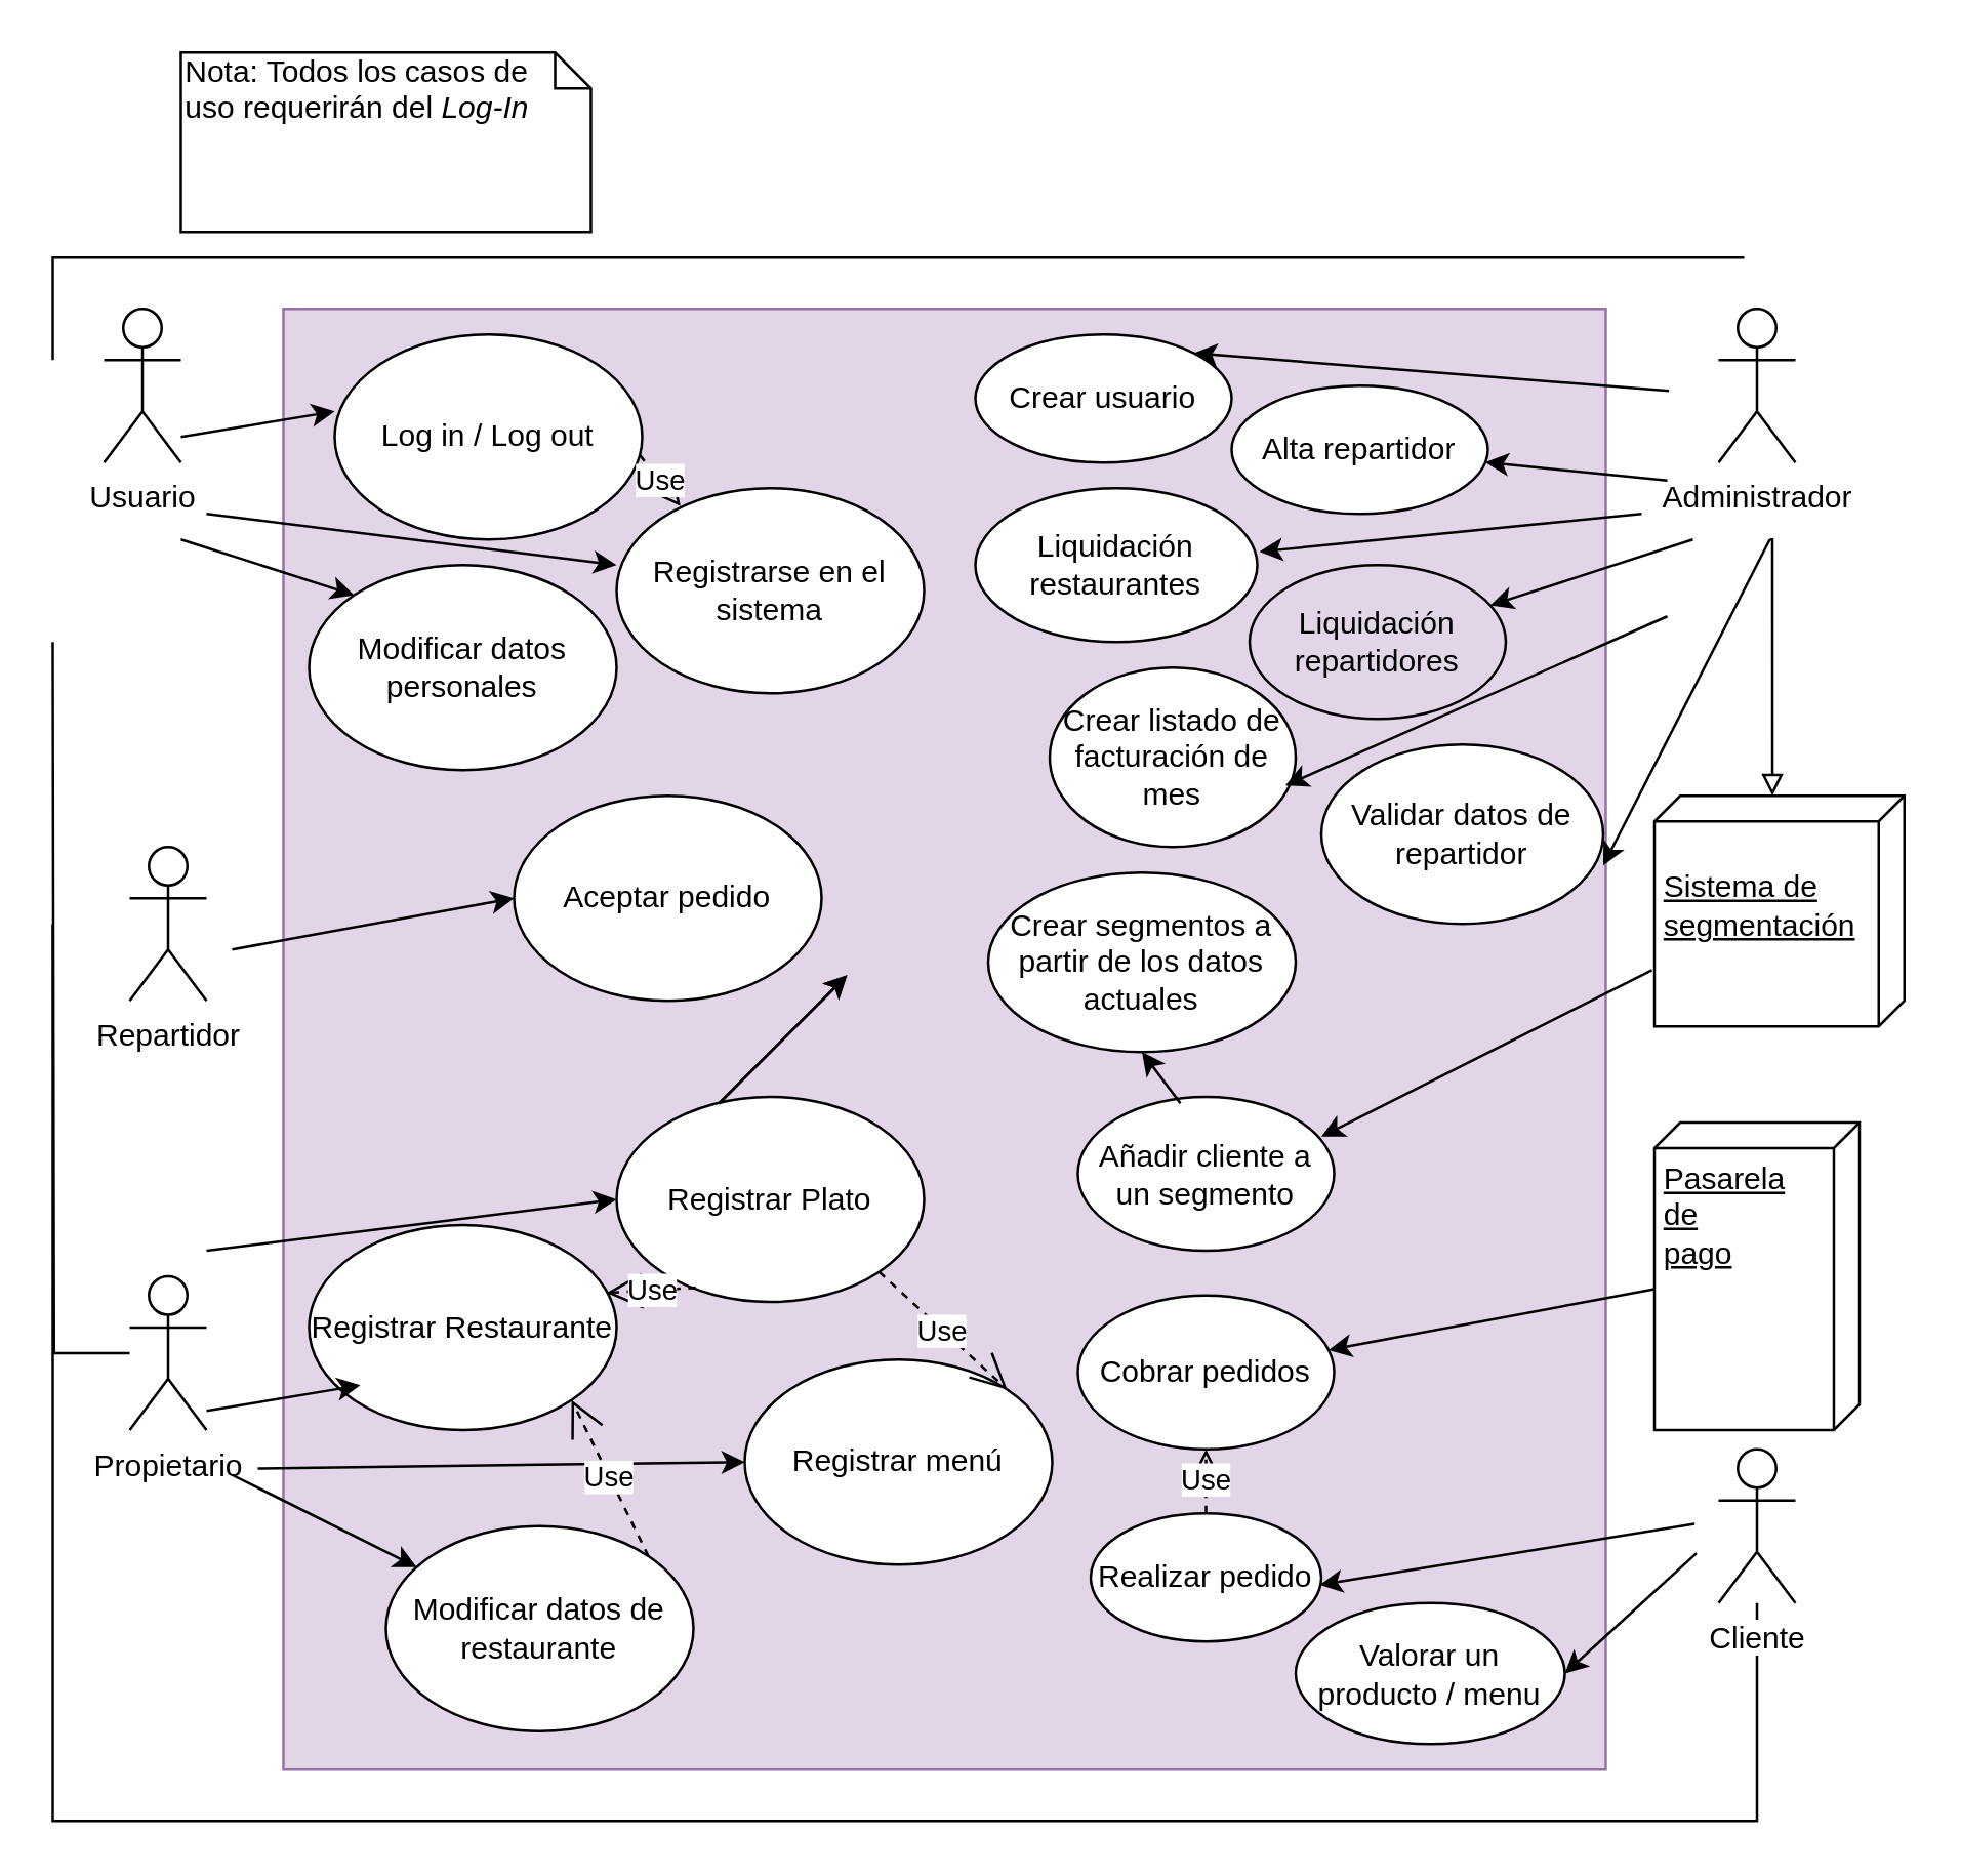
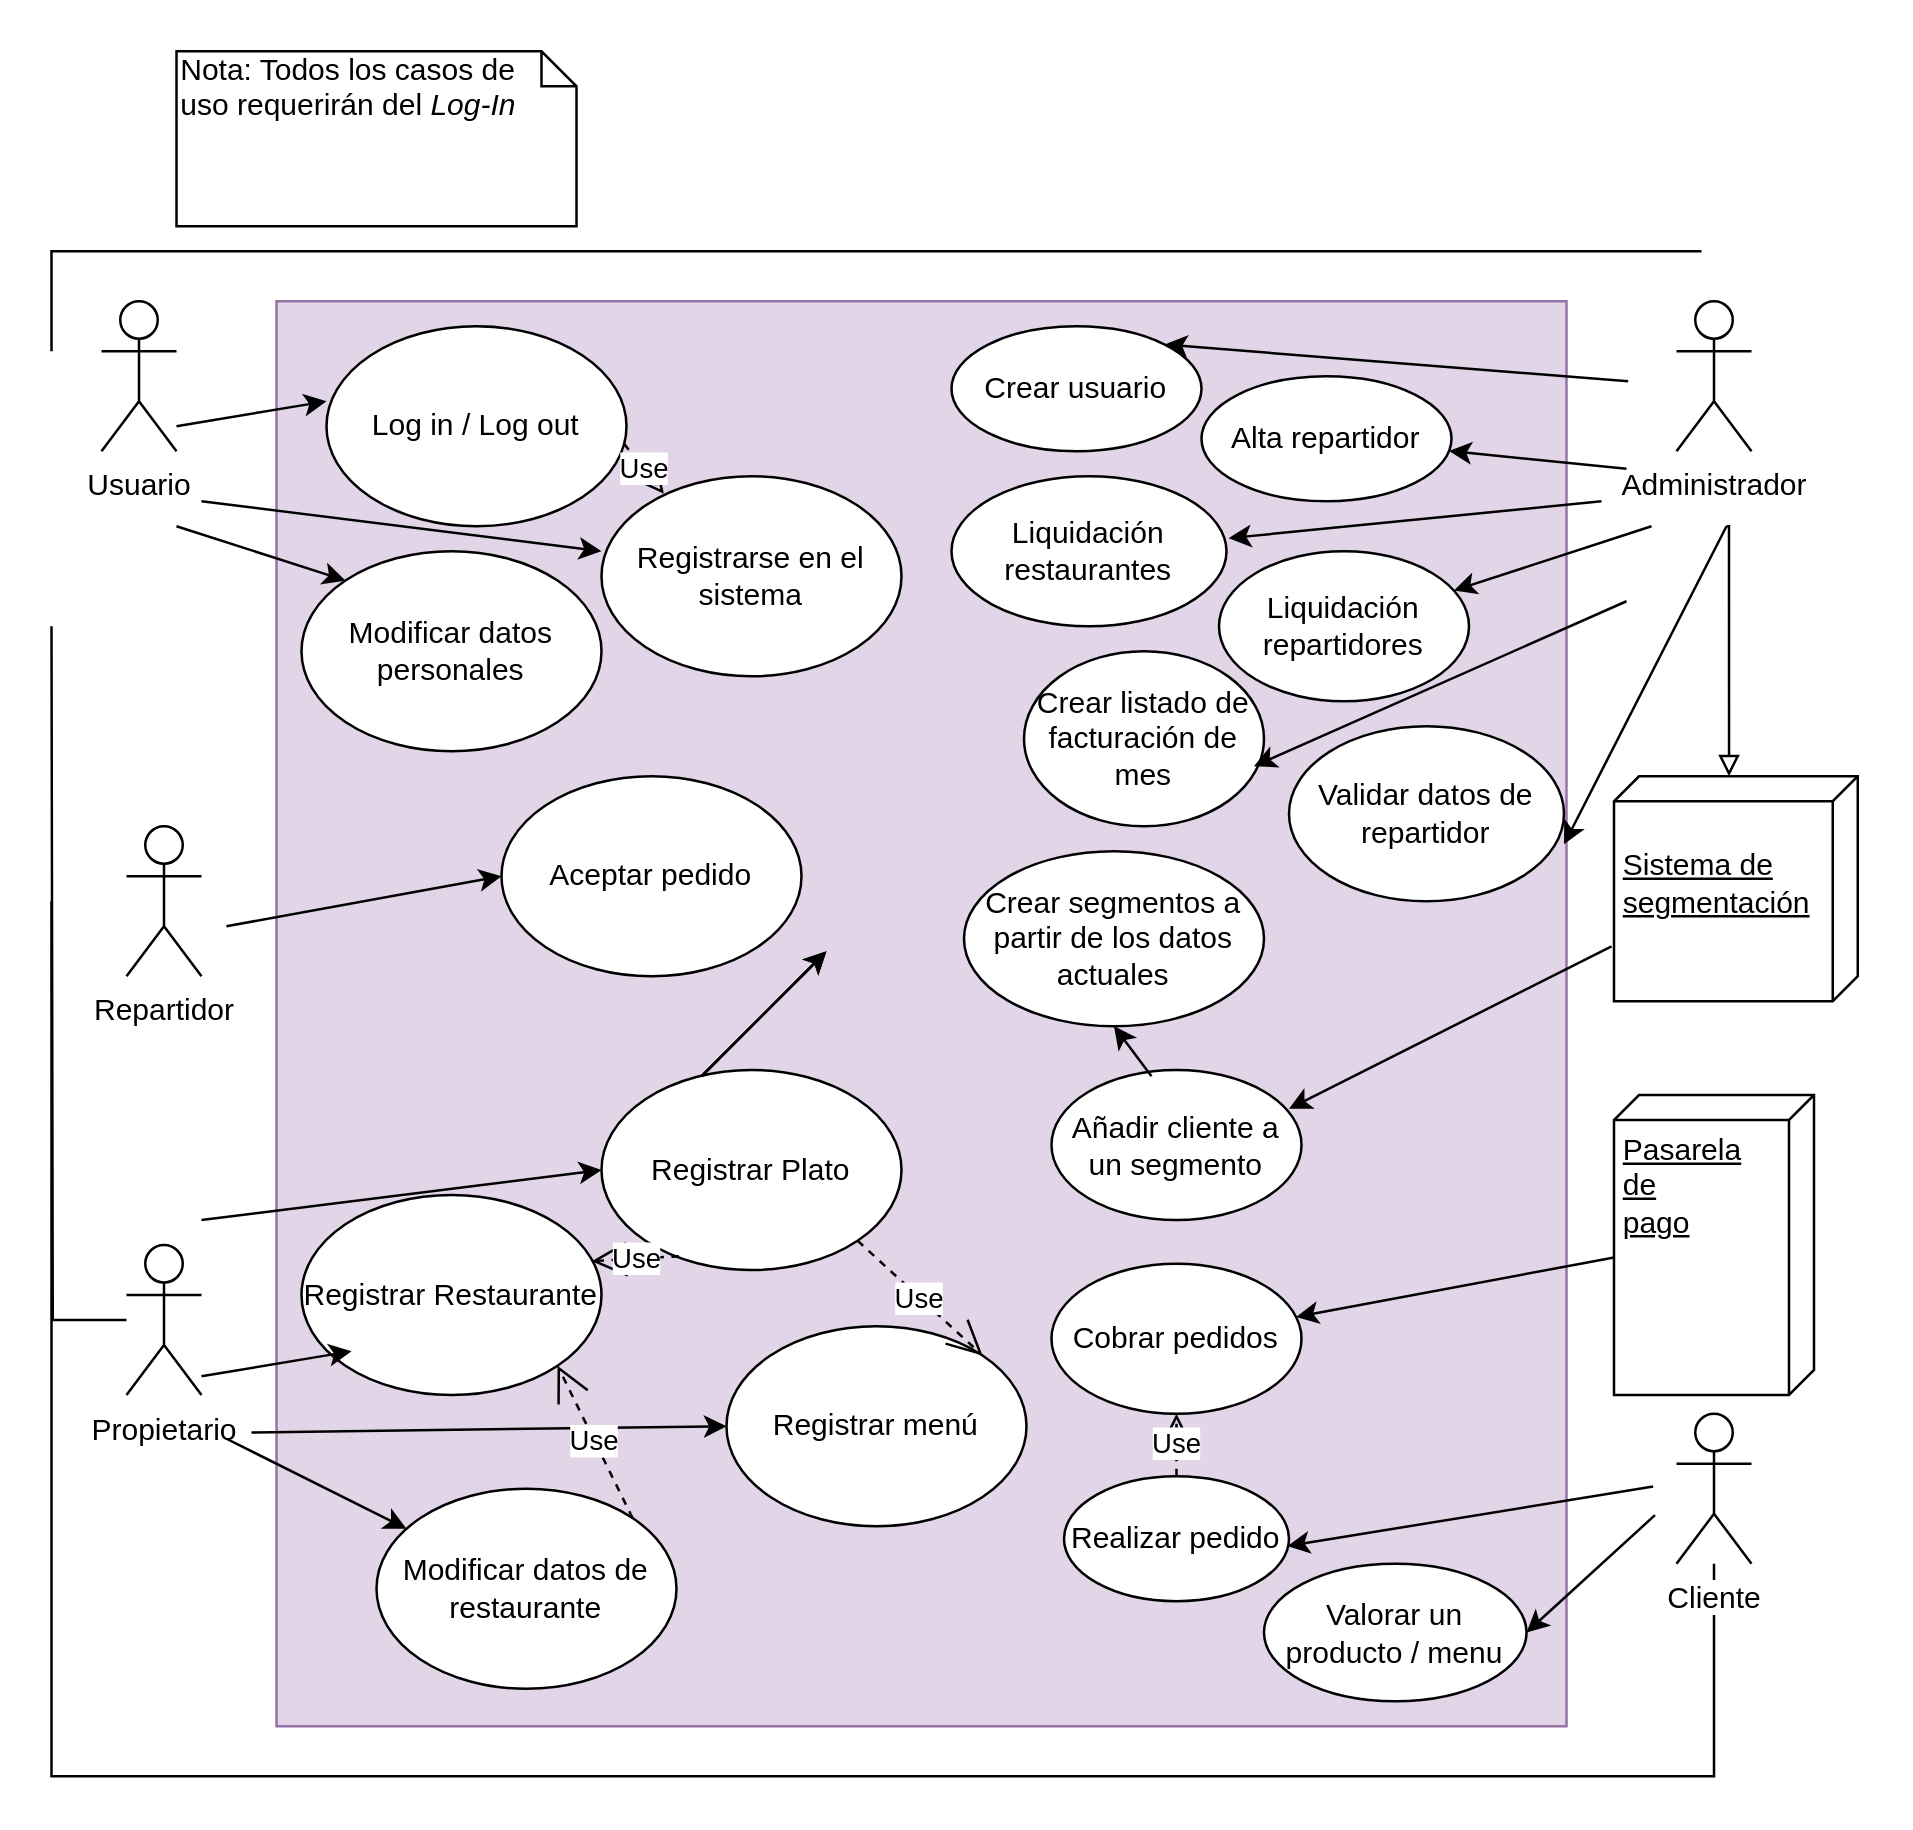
- <mxCell id="20" value="Liquidación repartidores" style="ellipse;whiteSpace=wrap;html=1;fillColor=#e1d5e7;" parent="1" vertex="1"><mxGeometry x="487" y="220" width="100" height="60" as="geometry" /></mxCell>
+ <mxCell id="20" value="Liquidación repartidores" style="ellipse;whiteSpace=wrap;html=1;" parent="1" vertex="1"><mxGeometry x="487" y="220" width="100" height="60" as="geometry" /></mxCell>
